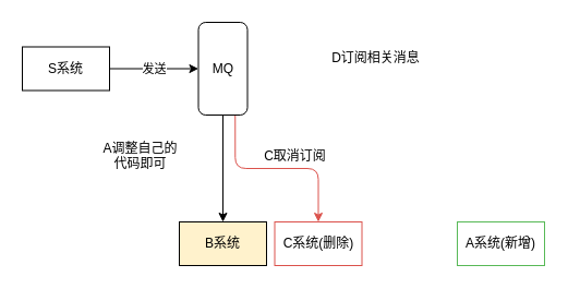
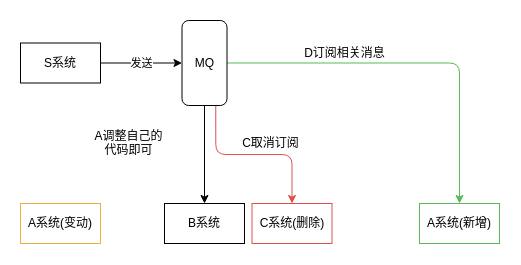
+ <mxCell id="7" style="edgeStyle=orthogonalEdgeStyle;orthogonalLoop=1;jettySize=auto;html=1;exitX=1;exitY=0.5;exitDx=0;exitDy=0;strokeColor=#58B957;" edge="1" parent="1" source="8" target="9"><mxGeometry relative="1" as="geometry" /></mxCell>
+ <mxCell id="2" value="A系统(变动)" style="rounded=0;whiteSpace=wrap;html=1;strokeColor=#EFAC43;" vertex="1" parent="1"><mxGeometry x="20" y="203" width="80" height="40" as="geometry" /></mxCell>
- <mxCell id="3" value="B系统" style="rounded=0;whiteSpace=wrap;html=1;fillColor=#fff2cc;" vertex="1" parent="1"><mxGeometry x="164" y="203" width="80" height="40" as="geometry" /></mxCell>
+ <mxCell id="3" value="B系统" style="rounded=0;whiteSpace=wrap;html=1;" vertex="1" parent="1"><mxGeometry x="164" y="203" width="80" height="40" as="geometry" /></mxCell>
